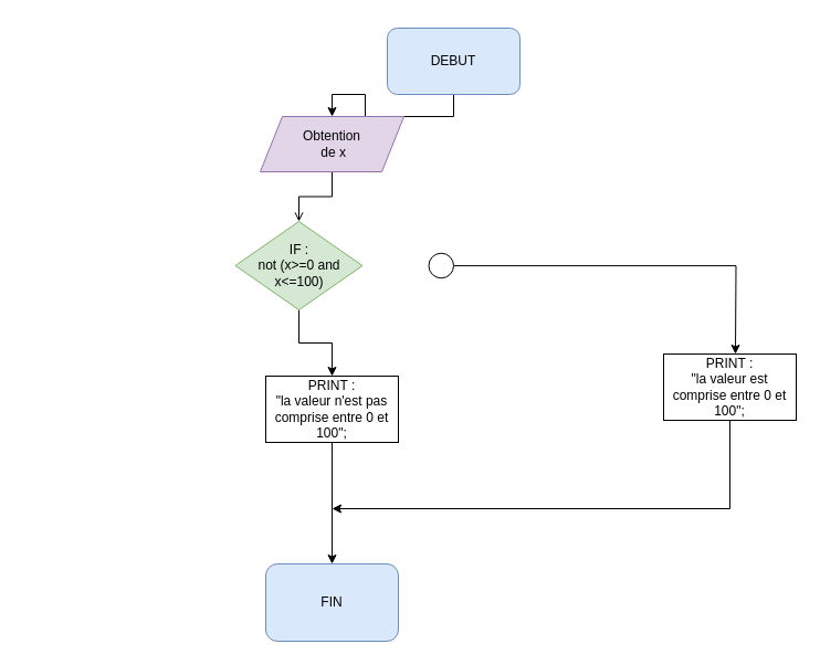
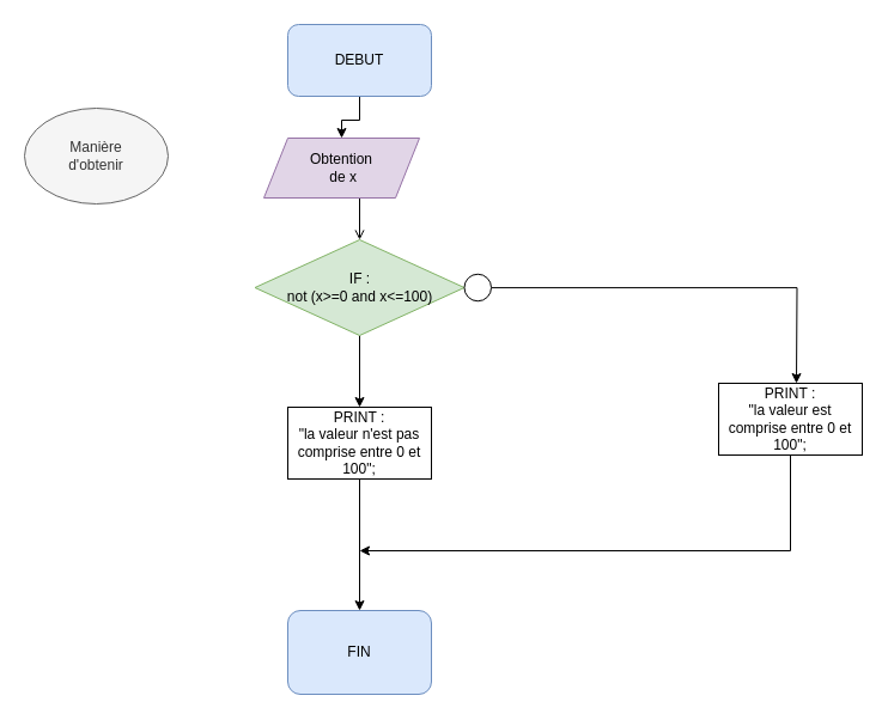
- <mxCell id="3" value="DEBUT" style="rounded=1;whiteSpace=wrap;html=1;fillColor=#dae8fc;strokeColor=#6c8ebf;" vertex="1" parent="1"><mxGeometry x="350" y="25" width="120" height="60" as="geometry" /></mxCell>
+ <mxCell id="3" value="DEBUT" style="rounded=1;whiteSpace=wrap;html=1;fillColor=#dae8fc;strokeColor=#6c8ebf;" vertex="1" parent="1"><mxGeometry x="240" y="20" width="120" height="60" as="geometry" /></mxCell>
+ <mxCell id="5" value="Manière &lt;br&gt;d'obtenir" style="ellipse;whiteSpace=wrap;html=1;fillColor=#f5f5f5;strokeColor=#666666;fontColor=#333333;" vertex="1" parent="1"><mxGeometry x="20" y="90" width="120" height="80" as="geometry" /></mxCell>
- <mxCell id="7" value="&lt;span style=&quot;color: rgb(0 , 0 , 0) ; font-family: &amp;#34;helvetica&amp;#34; ; font-size: 12px ; font-style: normal ; font-weight: 400 ; letter-spacing: normal ; text-align: center ; text-indent: 0px ; text-transform: none ; word-spacing: 0px ; display: inline ; float: none&quot;&gt;Obtention&lt;br&gt;&amp;nbsp;de x&lt;/span&gt;" style="shape=parallelogram;perimeter=parallelogramPerimeter;whiteSpace=wrap;html=1;fixedSize=1;fillColor=#e1d5e7;strokeColor=#9673a6;" vertex="1" parent="1"><mxGeometry x="235" y="105" width="130" height="50" as="geometry" /></mxCell>
+ <mxCell id="7" value="&lt;span style=&quot;color: rgb(0 , 0 , 0) ; font-family: &amp;#34;helvetica&amp;#34; ; font-size: 12px ; font-style: normal ; font-weight: 400 ; letter-spacing: normal ; text-align: center ; text-indent: 0px ; text-transform: none ; word-spacing: 0px ; display: inline ; float: none&quot;&gt;Obtention&lt;br&gt;&amp;nbsp;de x&lt;/span&gt;" style="shape=parallelogram;perimeter=parallelogramPerimeter;whiteSpace=wrap;html=1;fixedSize=1;fillColor=#e1d5e7;strokeColor=#9673a6;" vertex="1" parent="1"><mxGeometry x="220" y="115" width="130" height="50" as="geometry" /></mxCell>
- <mxCell id="9" value="IF :&lt;br&gt;not (x&amp;gt;=0 and x&amp;lt;=100)" style="rhombus;whiteSpace=wrap;html=1;fillColor=#d5e8d4;strokeColor=#82b366;" vertex="1" parent="1"><mxGeometry x="212.5" y="200" width="115" height="80" as="geometry" /></mxCell>
+ <mxCell id="9" value="IF :&lt;br&gt;not (x&amp;gt;=0 and x&amp;lt;=100)" style="rhombus;whiteSpace=wrap;html=1;fillColor=#d5e8d4;strokeColor=#82b366;" vertex="1" parent="1"><mxGeometry x="212.5" y="200" width="175" height="80" as="geometry" /></mxCell>
